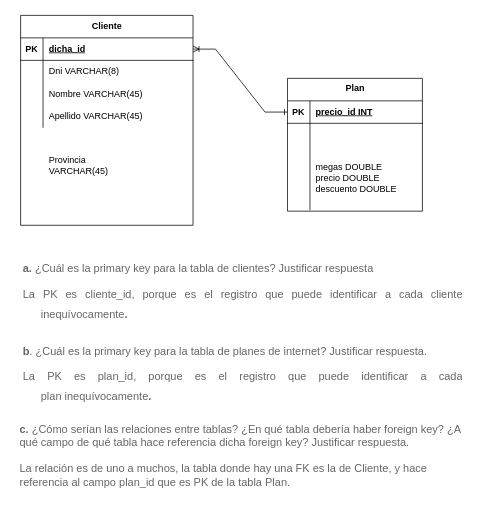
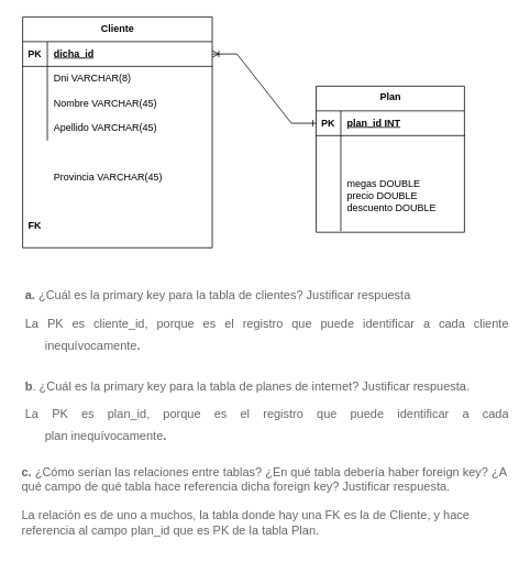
- <mxCell id="18" value="precio_id INT" style="shape=partialRectangle;connectable=0;fillColor=none;top=0;left=0;bottom=0;right=0;align=left;spacingLeft=6;fontStyle=5;overflow=hidden;whiteSpace=wrap;html=1;" vertex="1" parent="16"><mxGeometry x="30" width="150" height="30" as="geometry"><mxRectangle width="150" height="30" as="alternateBounds" /></mxGeometry></mxCell>
+ <mxCell id="18" value="plan_id INT" style="shape=partialRectangle;connectable=0;fillColor=none;top=0;left=0;bottom=0;right=0;align=left;spacingLeft=6;fontStyle=5;overflow=hidden;whiteSpace=wrap;html=1;" vertex="1" parent="16"><mxGeometry x="30" width="150" height="30" as="geometry"><mxRectangle width="150" height="30" as="alternateBounds" /></mxGeometry></mxCell>
- <mxCell id="28" value="Provincia VARCHAR(45)" style="shape=partialRectangle;connectable=0;fillColor=none;top=0;left=0;bottom=0;right=0;align=left;spacingLeft=6;overflow=hidden;whiteSpace=wrap;html=1;" vertex="1" parent="1"><mxGeometry x="57" y="200" width="115" height="40" as="geometry"><mxRectangle width="150" height="30" as="alternateBounds" /></mxGeometry></mxCell>
+ <mxCell id="28" value="Provincia VARCHAR(45)" style="shape=partialRectangle;connectable=0;fillColor=none;top=0;left=0;bottom=0;right=0;align=left;spacingLeft=6;overflow=hidden;whiteSpace=wrap;html=1;" vertex="1" parent="1"><mxGeometry x="57" y="200" width="150" height="30" as="geometry"><mxRectangle width="150" height="30" as="alternateBounds" /></mxGeometry></mxCell>
+ <mxCell id="29" value="FK" style="shape=partialRectangle;connectable=0;fillColor=none;top=0;left=0;bottom=0;right=0;fontStyle=1;overflow=hidden;whiteSpace=wrap;html=1;" vertex="1" parent="1"><mxGeometry x="27" y="257.5" width="30" height="30" as="geometry"><mxRectangle width="30" height="30" as="alternateBounds" /></mxGeometry></mxCell>
